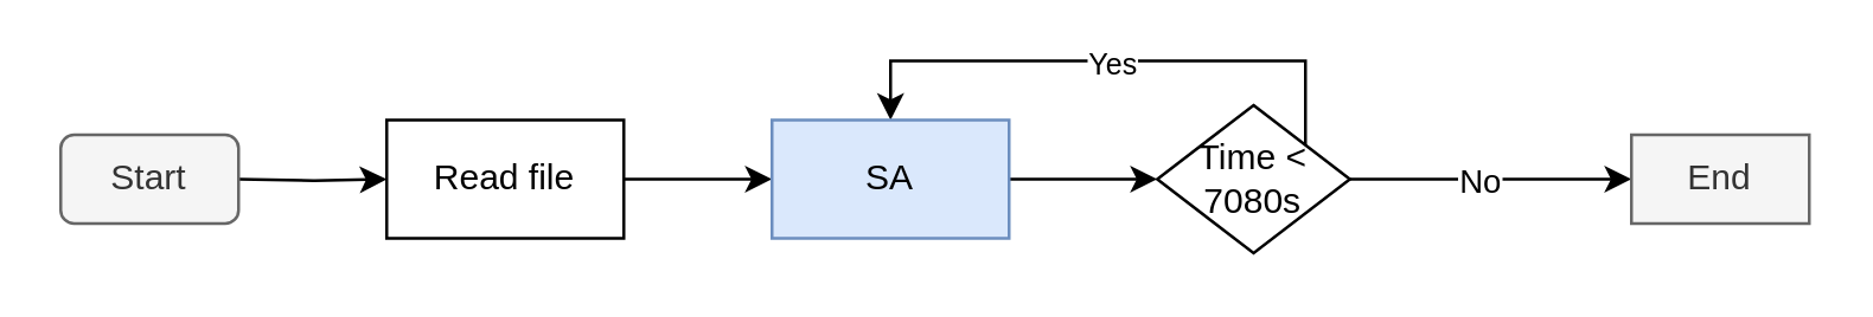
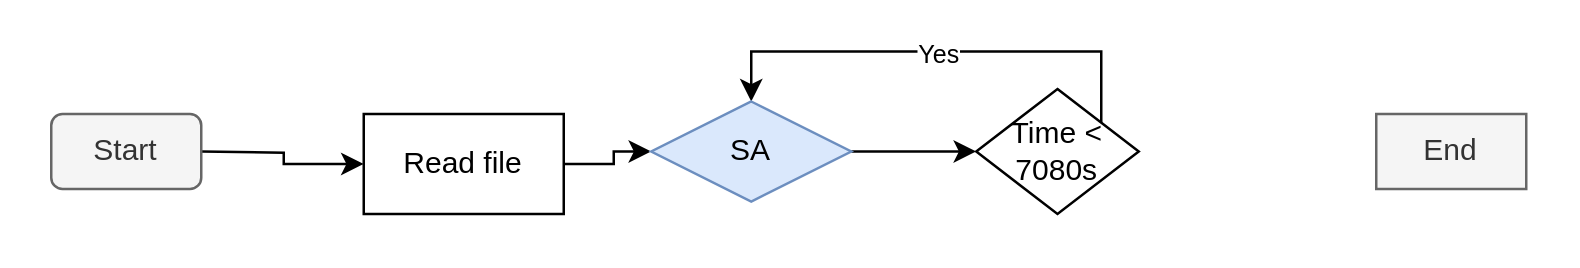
- <mxCell id="4" value="Read file" style="rounded=0;whiteSpace=wrap;html=1;" vertex="1" parent="1"><mxGeometry x="130" y="40" width="80" height="40" as="geometry" /></mxCell>
+ <mxCell id="4" value="Read file" style="rounded=0;whiteSpace=wrap;html=1;" vertex="1" parent="1"><mxGeometry x="145" y="45" width="80" height="40" as="geometry" /></mxCell>
- <mxCell id="11" value="SA" style="rounded=0;whiteSpace=wrap;html=1;fillColor=#dae8fc;strokeColor=#6c8ebf;" vertex="1" parent="1"><mxGeometry x="260" y="40" width="80" height="40" as="geometry" /></mxCell>
+ <mxCell id="11" value="SA" style="rhombus;whiteSpace=wrap;html=1;fillColor=#dae8fc;strokeColor=#6c8ebf;" vertex="1" parent="1"><mxGeometry x="260" y="40" width="80" height="40" as="geometry" /></mxCell>
- <mxCell id="5" style="edgeStyle=orthogonalEdgeStyle;rounded=0;orthogonalLoop=1;jettySize=auto;html=1;entryX=0;entryY=0.5;entryDx=0;entryDy=0;" edge="1" parent="1" source="9" target="12"><mxGeometry relative="1" as="geometry" /></mxCell>
- <mxCell id="6" value="No" style="edgeLabel;html=1;align=center;verticalAlign=middle;resizable=0;points=[];" vertex="1" connectable="0" parent="5"><mxGeometry x="-0.288" relative="1" as="geometry"><mxPoint x="9" as="offset" /></mxGeometry></mxCell>
